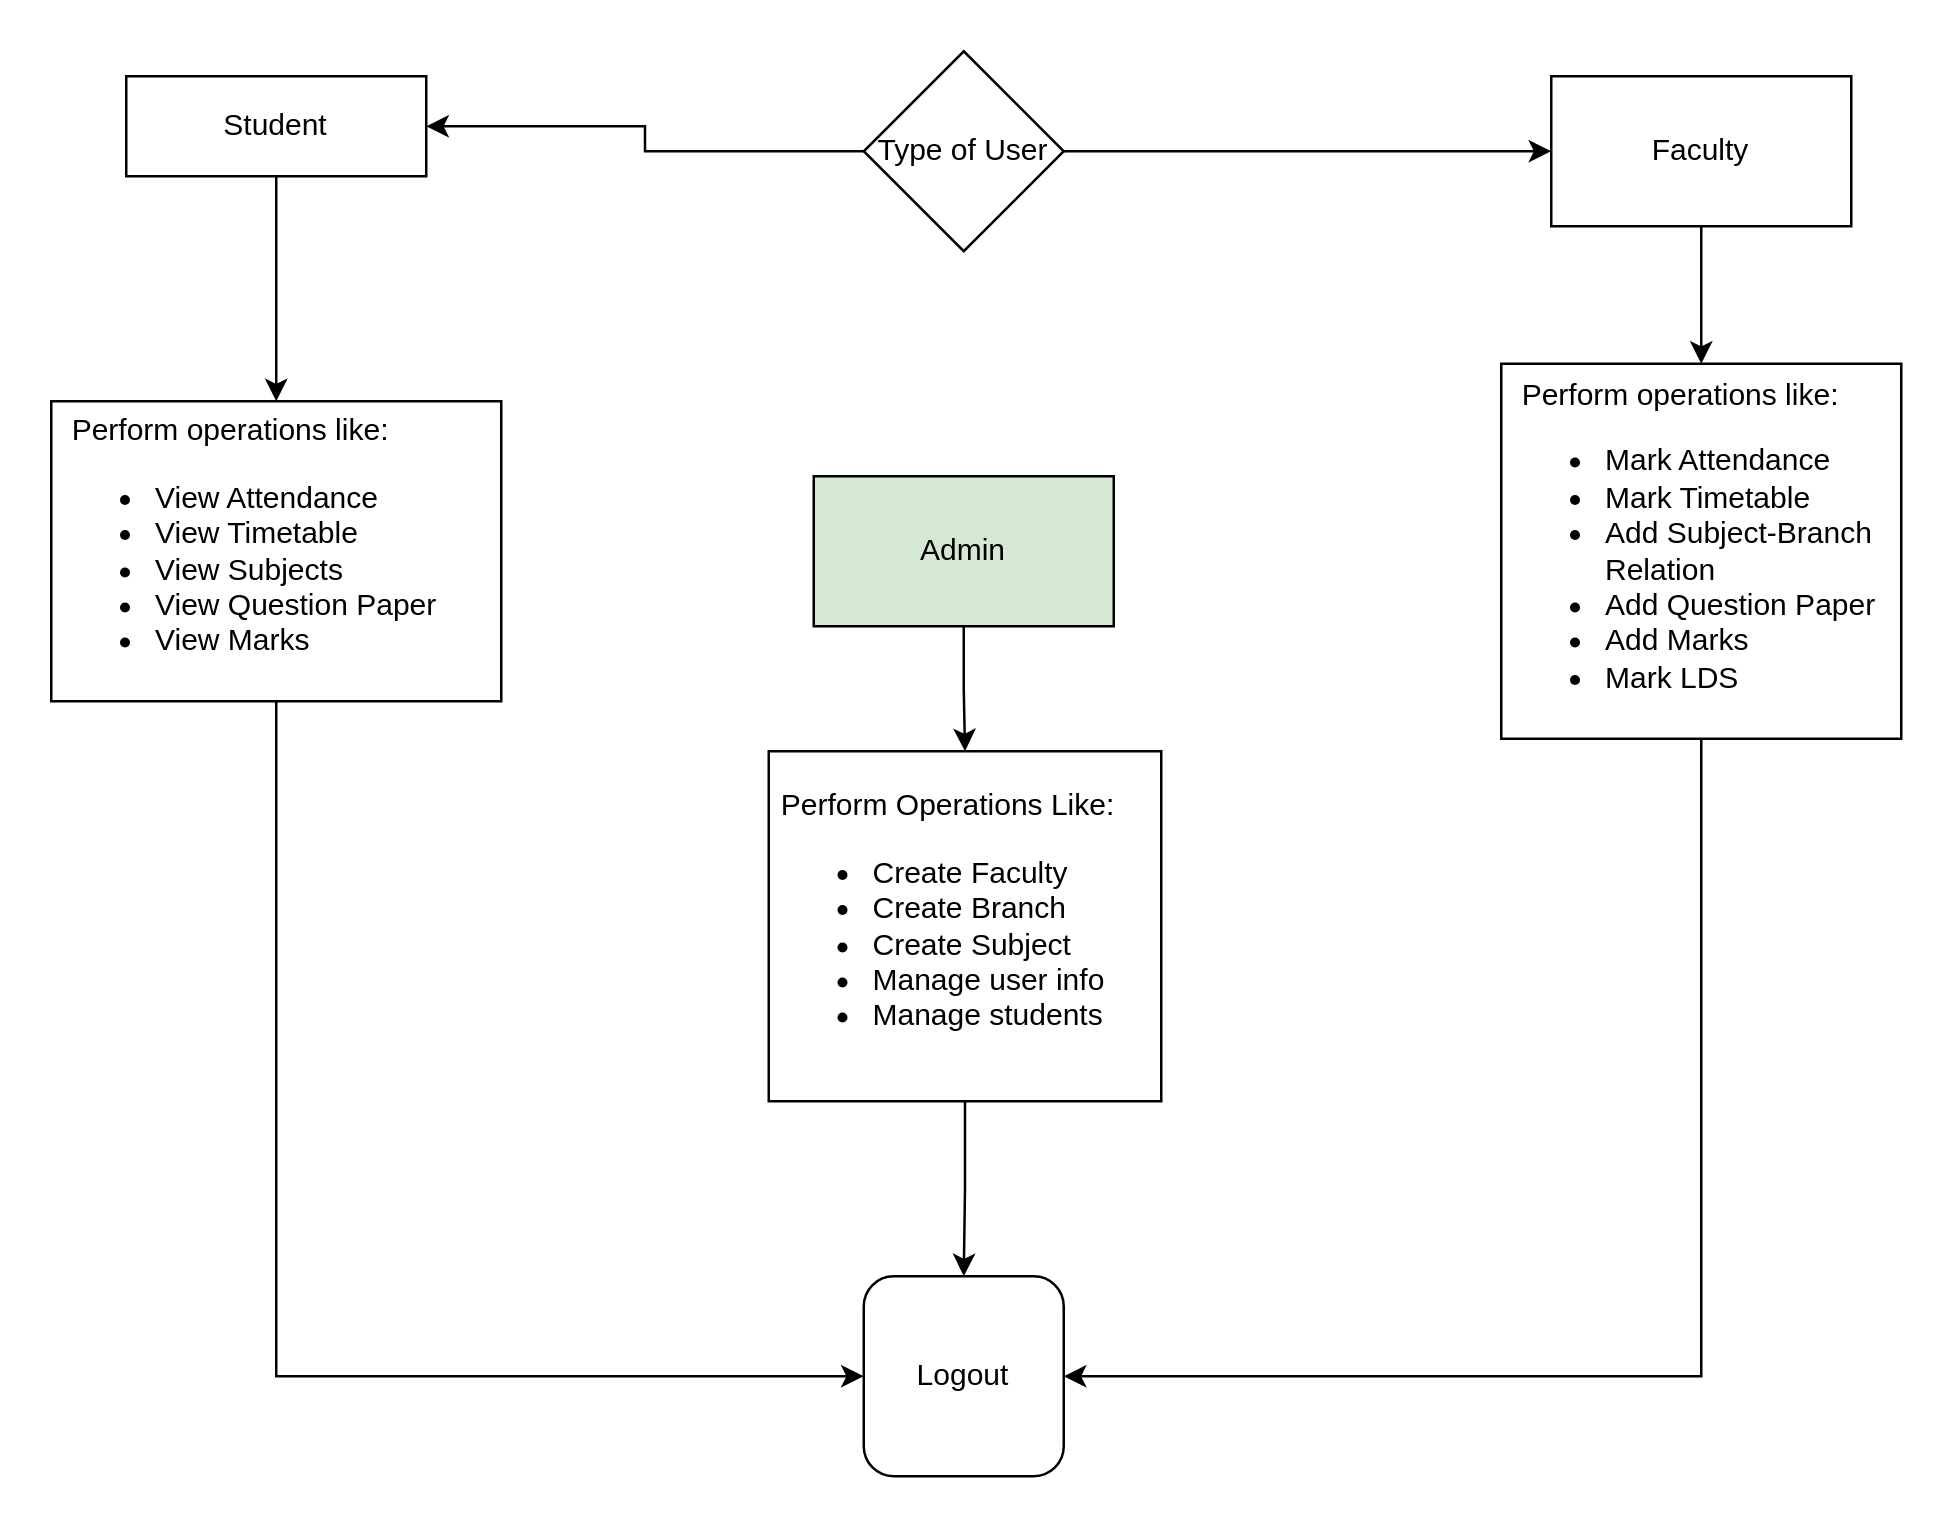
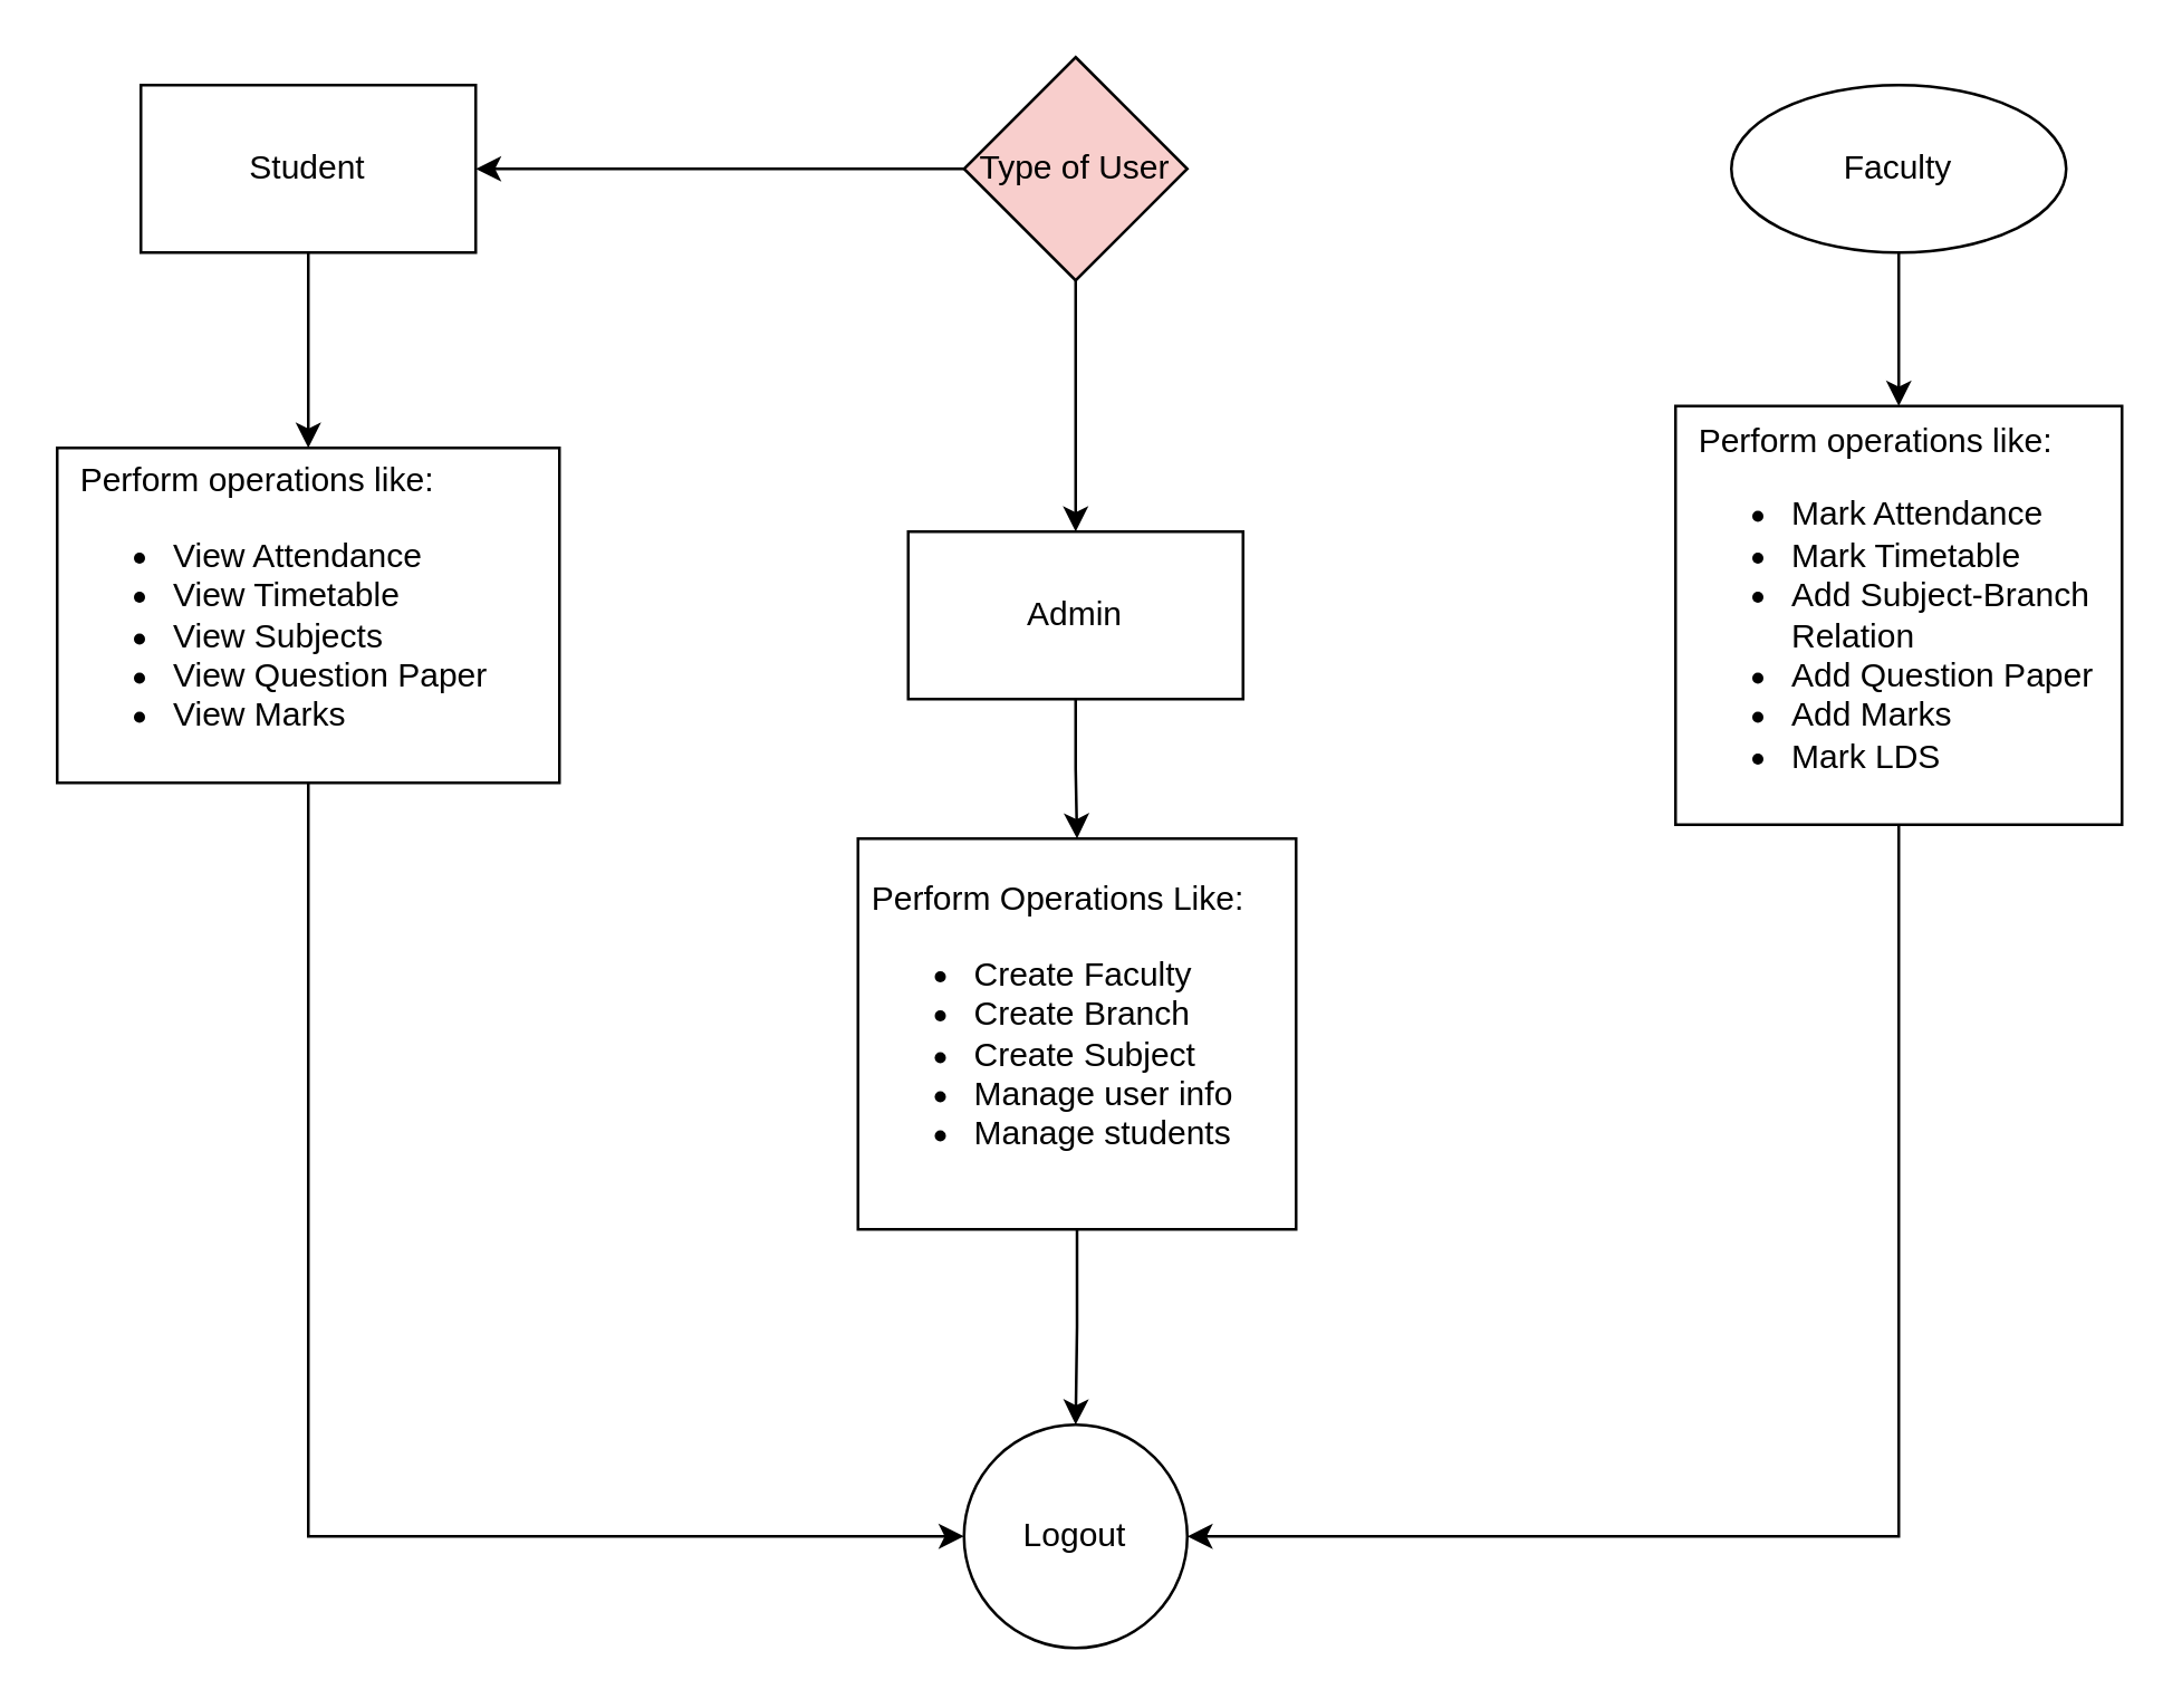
- <mxCell id="7" value="Student" style="whiteSpace=wrap;html=1;" vertex="1" parent="1"><mxGeometry x="50" y="30" width="120" height="40" as="geometry" /></mxCell>
+ <mxCell id="7" value="Student" style="whiteSpace=wrap;html=1;" vertex="1" parent="1"><mxGeometry x="50" y="30" width="120" height="60" as="geometry" /></mxCell>
- <mxCell id="5" value="Type of User" style="rhombus;whiteSpace=wrap;html=1;" vertex="1" parent="1"><mxGeometry x="345" y="20" width="80" height="80" as="geometry" /></mxCell>
+ <mxCell id="5" value="Type of User" style="rhombus;whiteSpace=wrap;html=1;fillColor=#f8cecc;" vertex="1" parent="1"><mxGeometry x="345" y="20" width="80" height="80" as="geometry" /></mxCell>
- <mxCell id="4" value="" style="edgeStyle=orthogonalEdgeStyle;rounded=0;orthogonalLoop=1;jettySize=auto;html=1;" edge="1" parent="1" source="5" target="11"><mxGeometry relative="1" as="geometry" /></mxCell>
- <mxCell id="11" value="Faculty" style="whiteSpace=wrap;html=1;" vertex="1" parent="1"><mxGeometry x="620" y="30" width="120" height="60" as="geometry" /></mxCell>
+ <mxCell id="11" value="Faculty" style="ellipse;whiteSpace=wrap;html=1;" vertex="1" parent="1"><mxGeometry x="620" y="30" width="120" height="60" as="geometry" /></mxCell>
+ <mxCell id="3" value="" style="edgeStyle=orthogonalEdgeStyle;rounded=0;orthogonalLoop=1;jettySize=auto;html=1;" edge="1" parent="1" source="5" target="9"><mxGeometry relative="1" as="geometry" /></mxCell>
- <mxCell id="9" value="Admin" style="whiteSpace=wrap;html=1;fillColor=#d5e8d4;" vertex="1" parent="1"><mxGeometry x="325" y="190" width="120" height="60" as="geometry" /></mxCell>
+ <mxCell id="9" value="Admin" style="whiteSpace=wrap;html=1;" vertex="1" parent="1"><mxGeometry x="325" y="190" width="120" height="60" as="geometry" /></mxCell>
- <mxCell id="18" value="Logout" style="whiteSpace=wrap;html=1;aspect=fixed;rounded=1;" vertex="1" parent="1"><mxGeometry x="345" y="510" width="80" height="80" as="geometry" /></mxCell>
+ <mxCell id="18" value="Logout" style="ellipse;whiteSpace=wrap;html=1;aspect=fixed;" vertex="1" parent="1"><mxGeometry x="345" y="510" width="80" height="80" as="geometry" /></mxCell>
